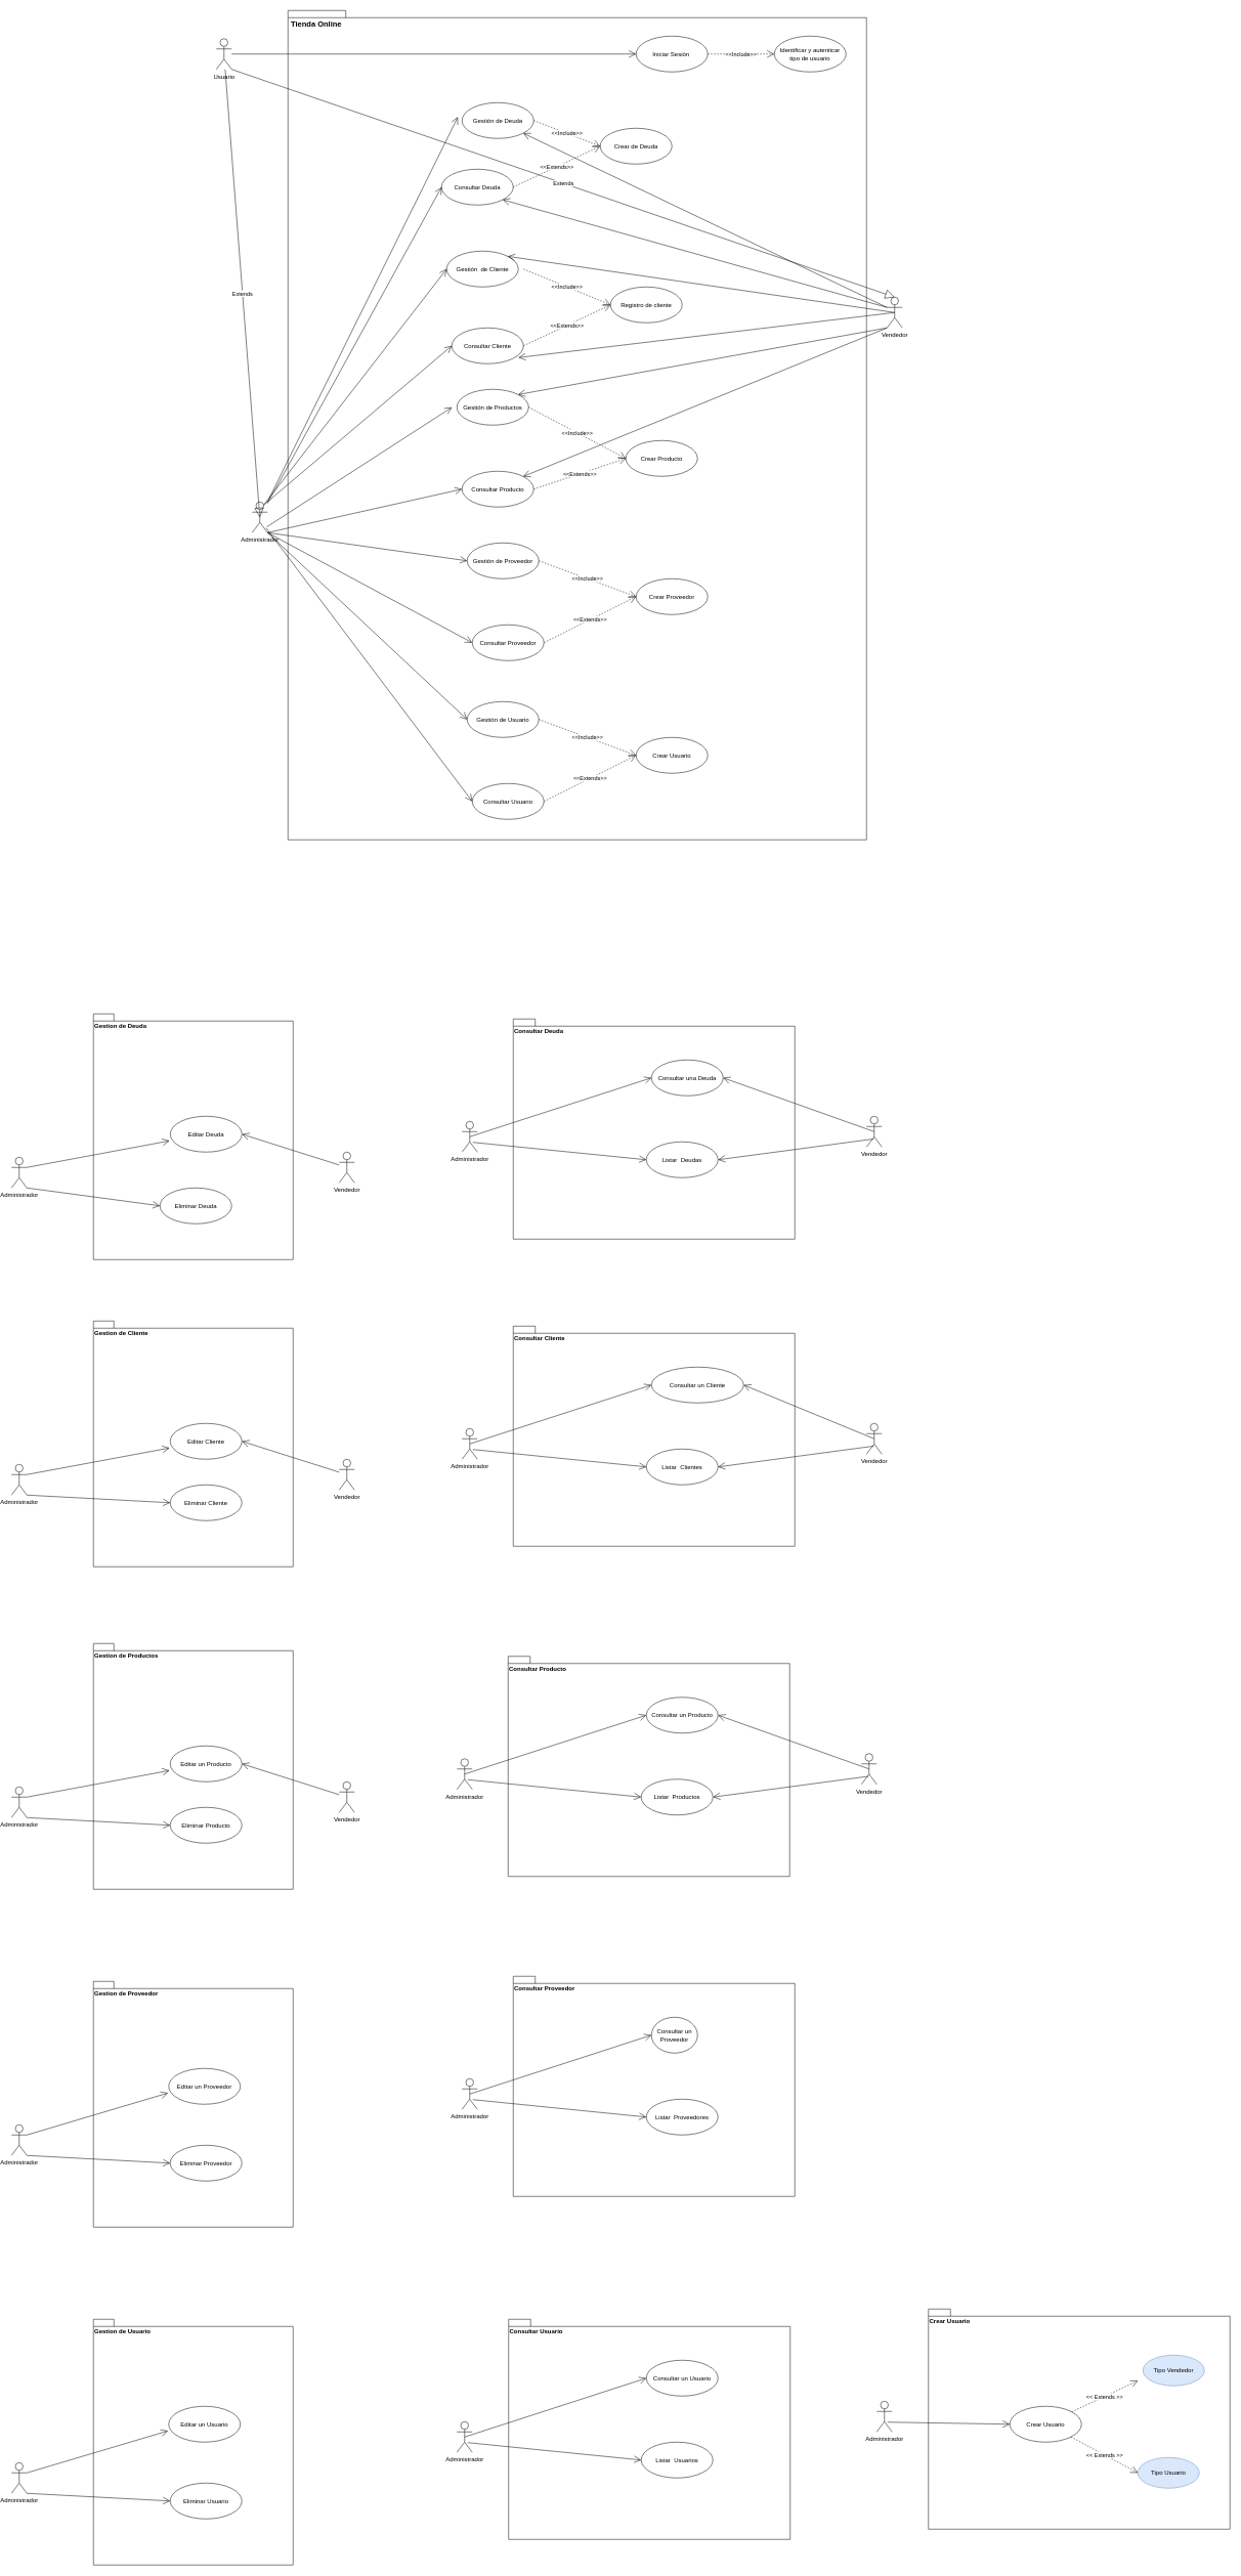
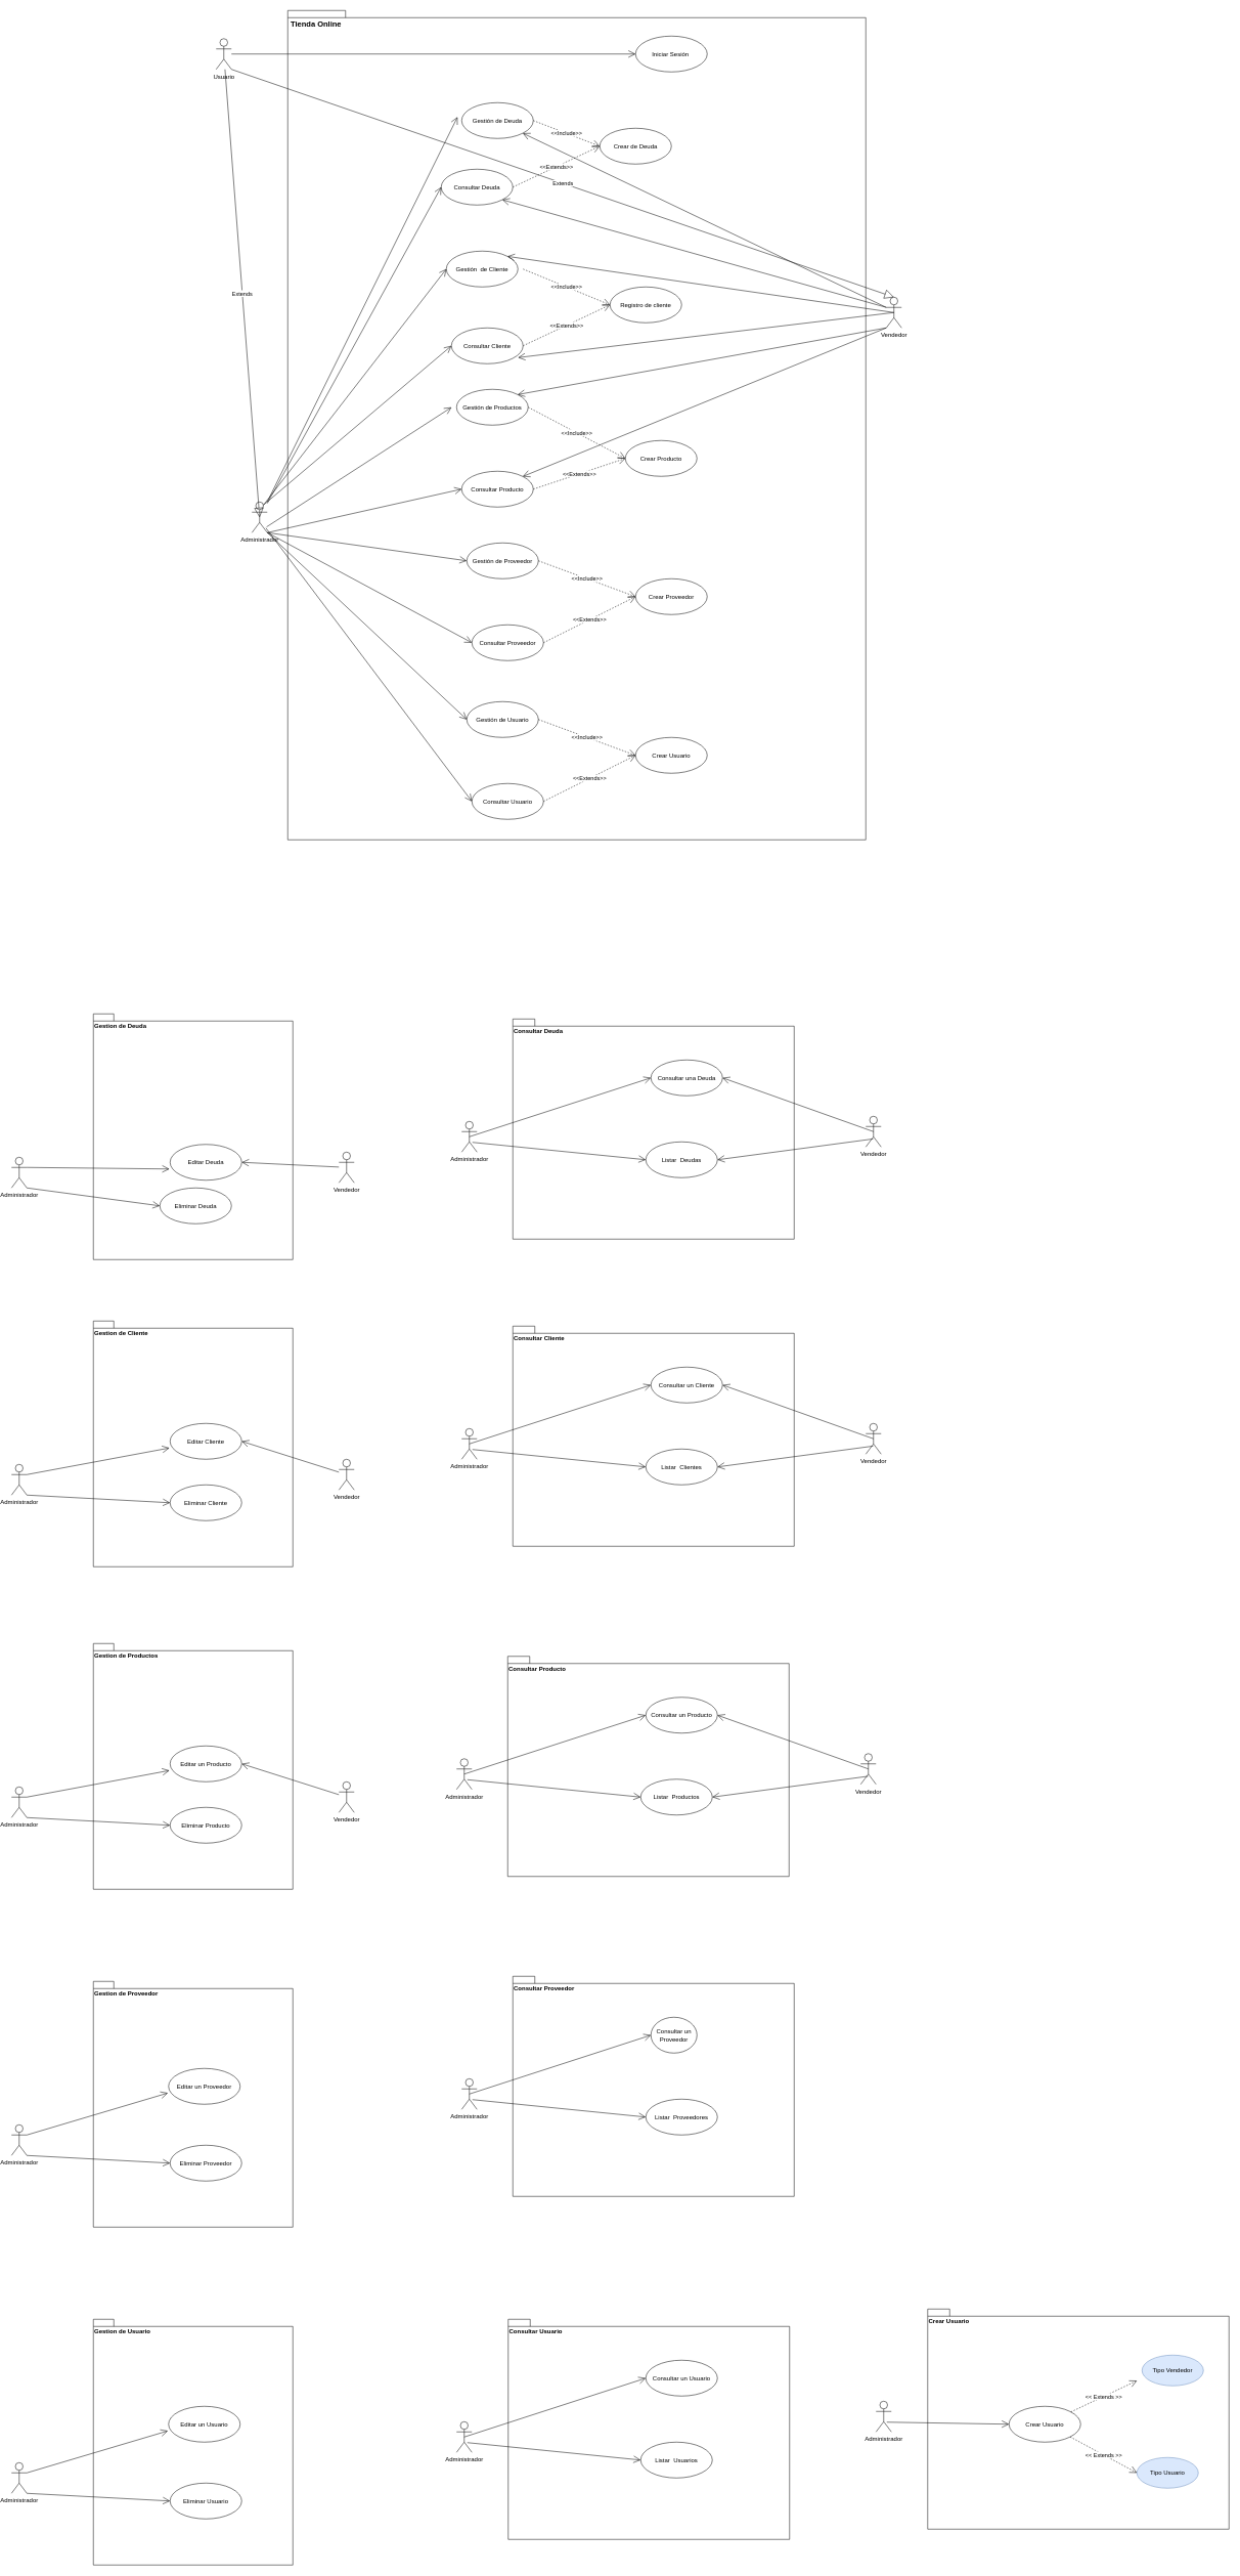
- <mxCell id="41" value="&amp;lt;&amp;lt;Include&amp;gt;&amp;gt;" style="endArrow=open;endSize=12;dashed=1;html=1;rounded=0;exitX=1;exitY=0.5;exitDx=0;exitDy=0;entryX=0;entryY=0.5;entryDx=0;entryDy=0;" parent="1" source="11" target="12" edge="1"><mxGeometry width="160" relative="1" as="geometry"><mxPoint x="1340" y="70" as="sourcePoint" /><mxPoint x="1520" y="160" as="targetPoint" /></mxGeometry></mxCell>
- <mxCell id="12" value="Identificar y autenticar tipo de usuario" style="ellipse;whiteSpace=wrap;html=1;" parent="1" vertex="1"><mxGeometry x="1510" y="70" width="140" height="70" as="geometry" /></mxCell>
- <mxCell id="51" value="Editar Deuda" style="ellipse;whiteSpace=wrap;html=1;" parent="1" vertex="1"><mxGeometry x="330" y="2180" width="140" height="70" as="geometry" /></mxCell>
+ <mxCell id="51" value="Editar Deuda" style="ellipse;whiteSpace=wrap;html=1;" parent="1" vertex="1"><mxGeometry x="330" y="2235" width="140" height="70" as="geometry" /></mxCell>
- <mxCell id="76" value="Consultar un Cliente" style="ellipse;whiteSpace=wrap;html=1;" parent="1" vertex="1"><mxGeometry x="1270" y="2670" width="180" height="70" as="geometry" /></mxCell>
+ <mxCell id="76" value="Consultar un Cliente" style="ellipse;whiteSpace=wrap;html=1;" parent="1" vertex="1"><mxGeometry x="1270" y="2670" width="140" height="70" as="geometry" /></mxCell>
